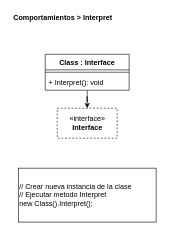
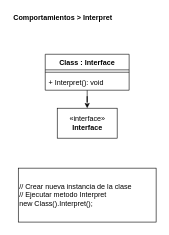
- <mxCell id="4" value="«interface»&lt;br&gt;&lt;b&gt;Interface&lt;/b&gt;" style="html=1;dashed=1;" parent="1" vertex="1"><mxGeometry x="95" y="180" width="100" height="50" as="geometry" /></mxCell>
+ <mxCell id="4" value="«interface»&lt;br&gt;&lt;b&gt;Interface&lt;/b&gt;" style="html=1;" parent="1" vertex="1"><mxGeometry x="95" y="180" width="100" height="50" as="geometry" /></mxCell>
